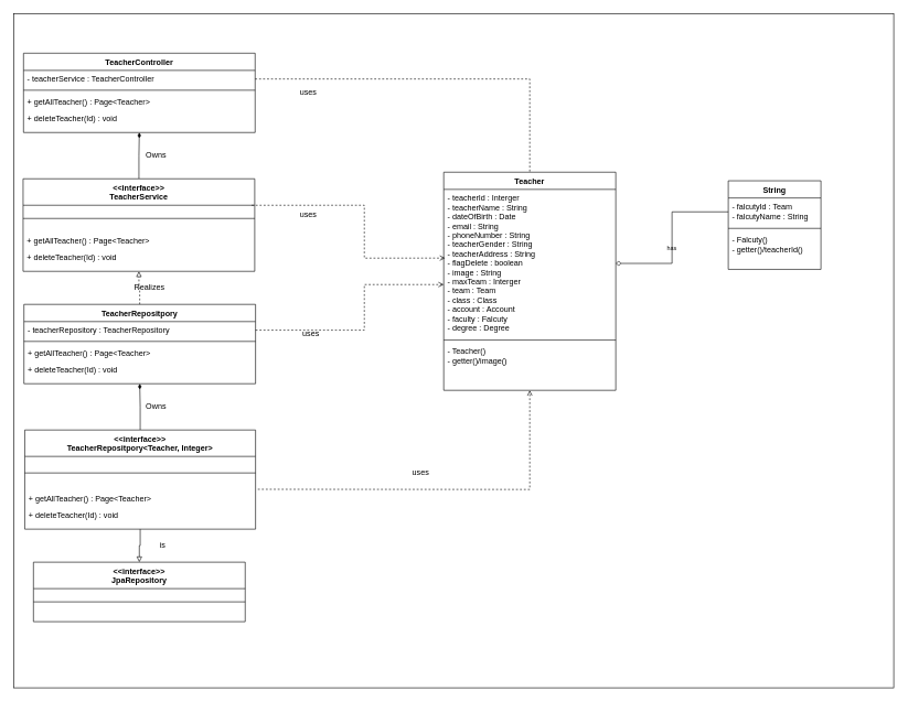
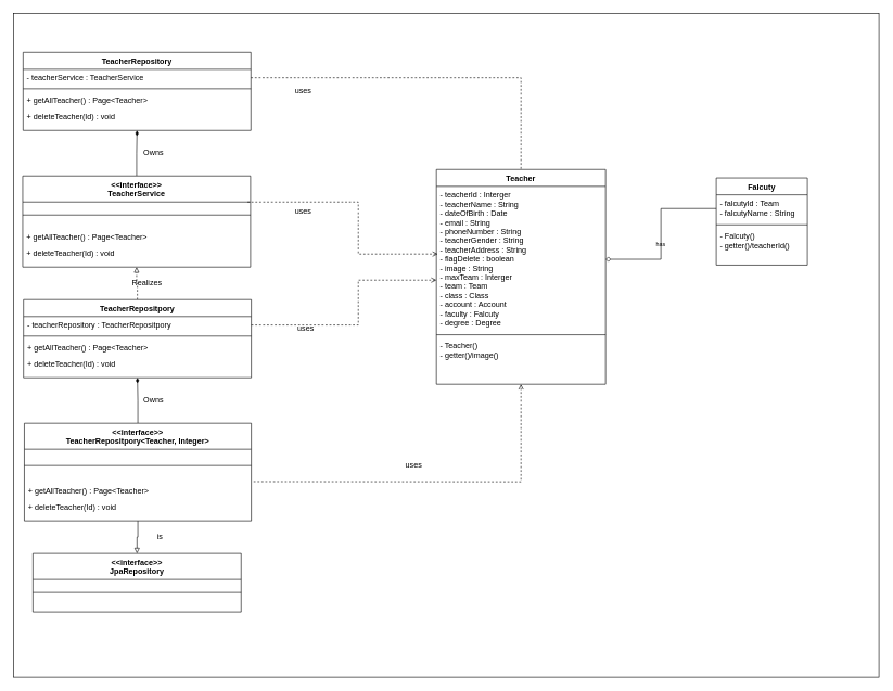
- <mxCell id="3" value="TeacherController" style="swimlane;fontStyle=1;align=center;verticalAlign=top;childLayout=stackLayout;horizontal=1;startSize=26;horizontalStack=0;resizeParent=1;resizeLast=0;collapsible=1;marginBottom=0;rounded=0;shadow=0;strokeWidth=1;" parent="1" vertex="1"><mxGeometry x="35" y="80" width="350" height="120" as="geometry"><mxRectangle x="30" y="600" width="160" height="26" as="alternateBounds" /></mxGeometry></mxCell>
+ <mxCell id="3" value="TeacherRepository" style="swimlane;fontStyle=1;align=center;verticalAlign=top;childLayout=stackLayout;horizontal=1;startSize=26;horizontalStack=0;resizeParent=1;resizeLast=0;collapsible=1;marginBottom=0;rounded=0;shadow=0;strokeWidth=1;" parent="1" vertex="1"><mxGeometry x="35" y="80" width="350" height="120" as="geometry"><mxRectangle x="30" y="600" width="160" height="26" as="alternateBounds" /></mxGeometry></mxCell>
- <mxCell id="4" value="- teacherService : TeacherController" style="text;align=left;verticalAlign=top;spacingLeft=4;spacingRight=4;overflow=hidden;rotatable=0;points=[[0,0.5],[1,0.5]];portConstraint=eastwest;rounded=0;shadow=0;html=0;" parent="3" vertex="1"><mxGeometry y="26" width="350" height="26" as="geometry" /></mxCell>
+ <mxCell id="4" value="- teacherService : TeacherService" style="text;align=left;verticalAlign=top;spacingLeft=4;spacingRight=4;overflow=hidden;rotatable=0;points=[[0,0.5],[1,0.5]];portConstraint=eastwest;rounded=0;shadow=0;html=0;" parent="3" vertex="1"><mxGeometry y="26" width="350" height="26" as="geometry" /></mxCell>
- <mxCell id="43" value="String" style="swimlane;fontStyle=1;align=center;verticalAlign=top;childLayout=stackLayout;horizontal=1;startSize=26;horizontalStack=0;resizeParent=1;resizeLast=0;collapsible=1;marginBottom=0;rounded=0;shadow=0;strokeWidth=1;" vertex="1" parent="1"><mxGeometry x="1100" y="273" width="140" height="134" as="geometry"><mxRectangle x="30" y="600" width="160" height="26" as="alternateBounds" /></mxGeometry></mxCell>
+ <mxCell id="43" value="Falcuty" style="swimlane;fontStyle=1;align=center;verticalAlign=top;childLayout=stackLayout;horizontal=1;startSize=26;horizontalStack=0;resizeParent=1;resizeLast=0;collapsible=1;marginBottom=0;rounded=0;shadow=0;strokeWidth=1;" vertex="1" parent="1"><mxGeometry x="1100" y="273" width="140" height="134" as="geometry"><mxRectangle x="30" y="600" width="160" height="26" as="alternateBounds" /></mxGeometry></mxCell>
- <mxCell id="16" value="- teacherRepository : TeacherRepository" style="text;align=left;verticalAlign=top;spacingLeft=4;spacingRight=4;overflow=hidden;rotatable=0;points=[[0,0.5],[1,0.5]];portConstraint=eastwest;rounded=0;shadow=0;html=0;" parent="15" vertex="1"><mxGeometry y="26" width="350" height="26" as="geometry" /></mxCell>
+ <mxCell id="16" value="- teacherRepository : TeacherRepositpory" style="text;align=left;verticalAlign=top;spacingLeft=4;spacingRight=4;overflow=hidden;rotatable=0;points=[[0,0.5],[1,0.5]];portConstraint=eastwest;rounded=0;shadow=0;html=0;" parent="15" vertex="1"><mxGeometry y="26" width="350" height="26" as="geometry" /></mxCell>
